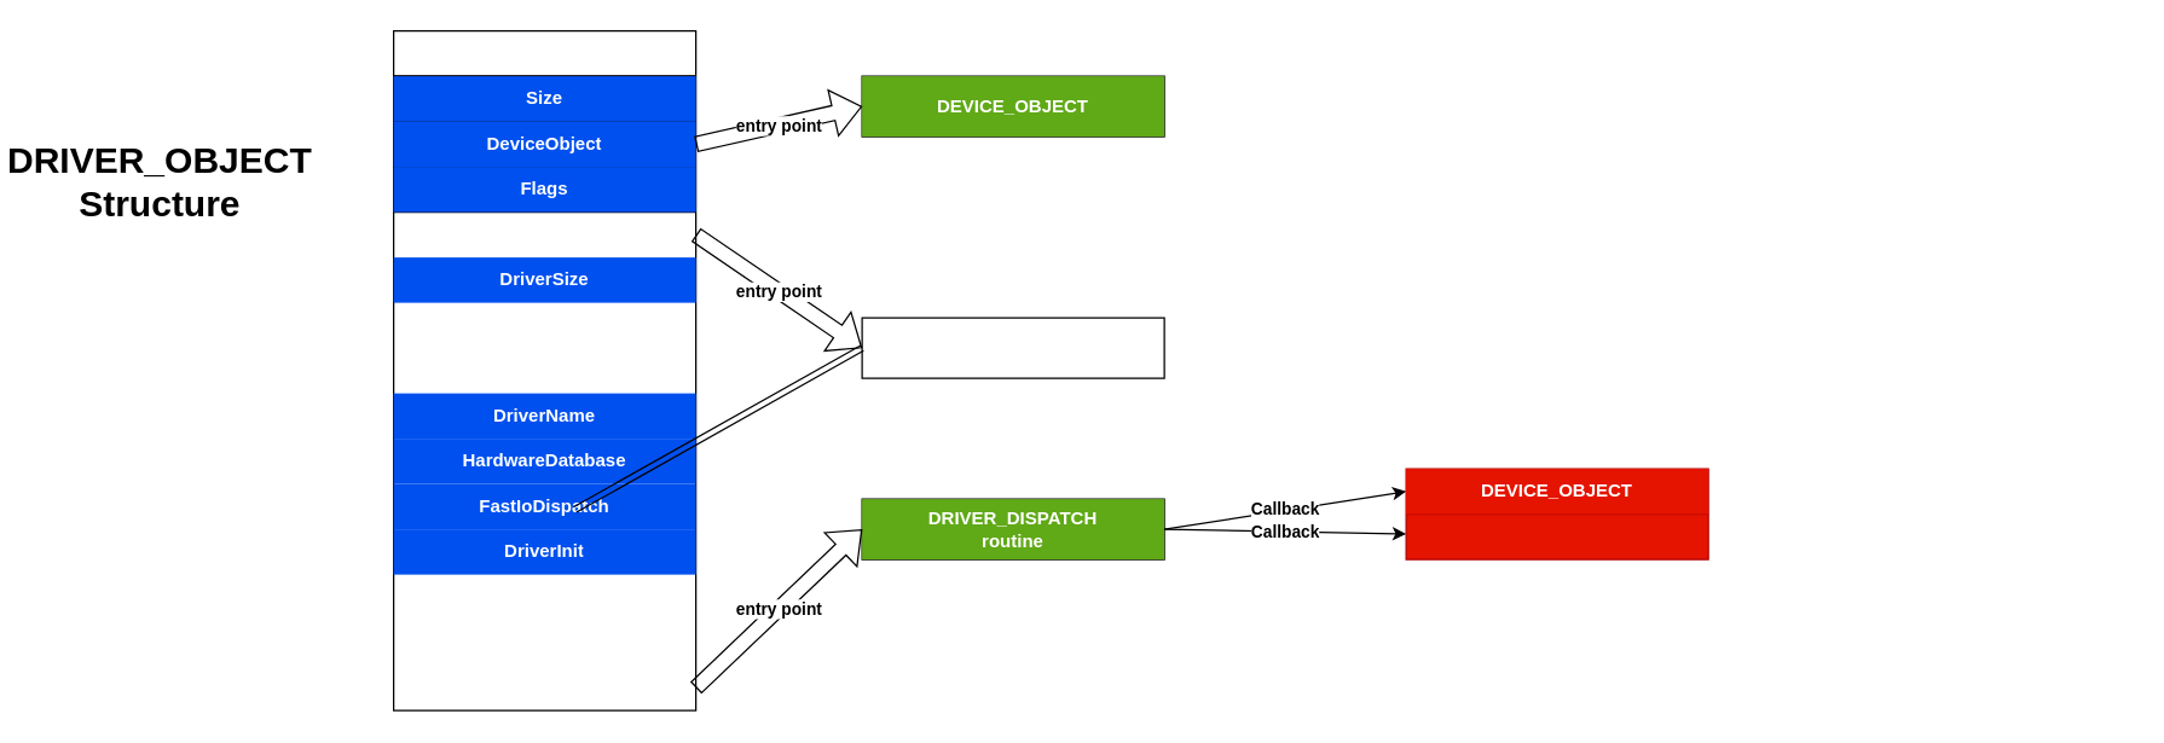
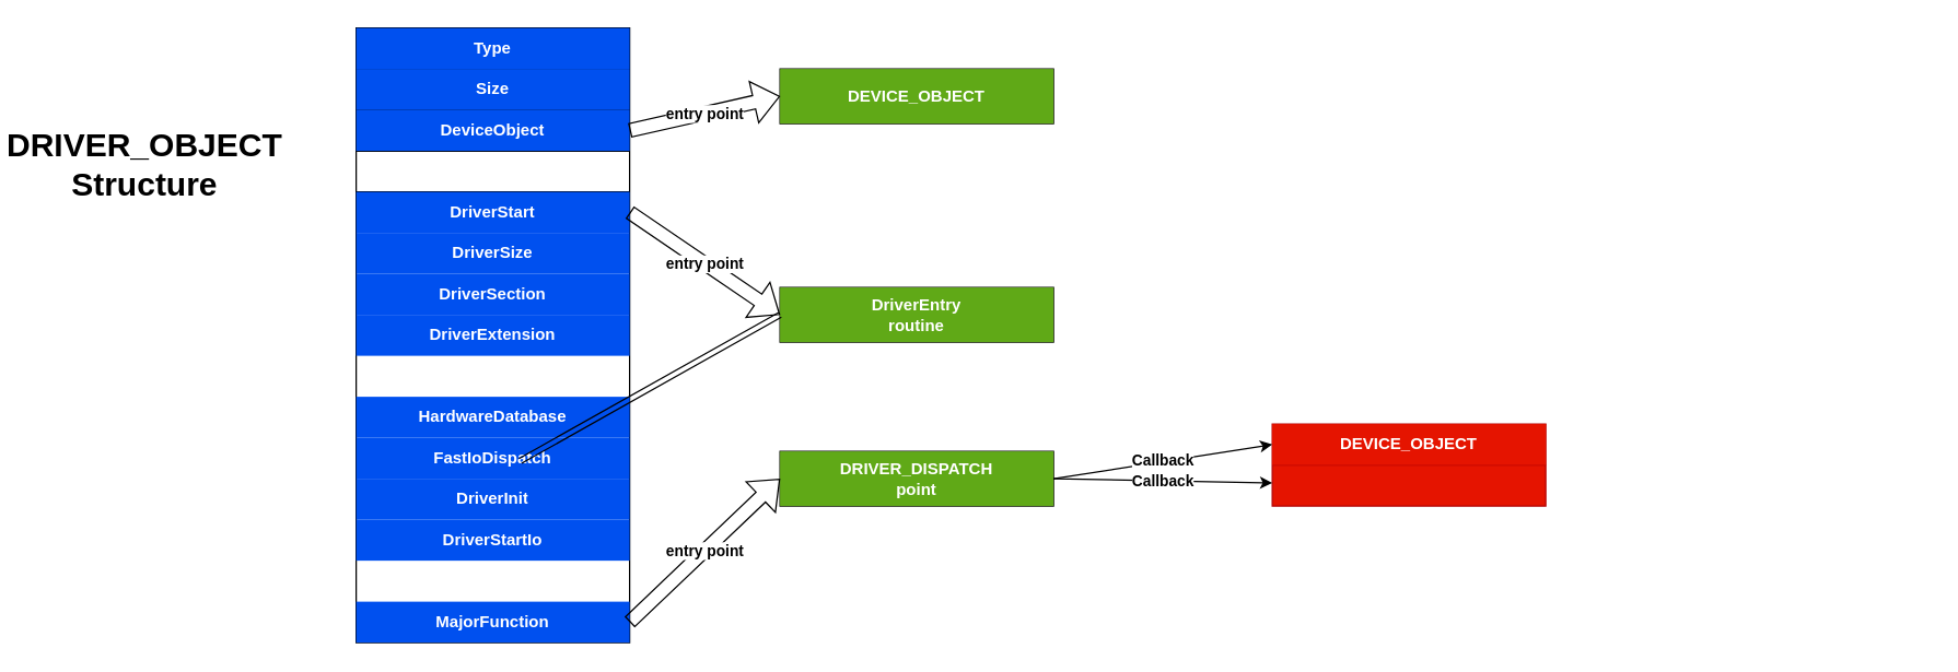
+ <mxCell id="4" value="Type" style="shape=partialRectangle;html=1;whiteSpace=wrap;connectable=0;fillColor=#0050ef;top=0;left=0;bottom=0;right=0;overflow=hidden;strokeColor=#001DBC;fontColor=#ffffff;fontStyle=1" vertex="1" parent="3"><mxGeometry width="200" height="30" as="geometry" /></mxCell>
- <mxCell id="10" value="Flags" style="shape=partialRectangle;html=1;whiteSpace=wrap;connectable=0;fillColor=#0050ef;top=0;left=0;bottom=0;right=0;overflow=hidden;strokeColor=#001DBC;fontStyle=1;fontColor=#ffffff;" vertex="1" parent="9"><mxGeometry width="200" height="30" as="geometry" /></mxCell>
+ <mxCell id="12" value="DriverStart" style="shape=partialRectangle;html=1;whiteSpace=wrap;connectable=0;fillColor=#0050ef;top=0;left=0;bottom=0;right=0;overflow=hidden;strokeColor=#001DBC;fontStyle=1;fontColor=#ffffff;" vertex="1" parent="11"><mxGeometry width="200" height="30" as="geometry" /></mxCell>
+ <mxCell id="16" value="DriverSection" style="shape=partialRectangle;html=1;whiteSpace=wrap;connectable=0;fillColor=#0050ef;top=0;left=0;bottom=0;right=0;overflow=hidden;strokeColor=#001DBC;fontStyle=1;fontColor=#ffffff;" vertex="1" parent="15"><mxGeometry width="200" height="30" as="geometry" /></mxCell>
+ <mxCell id="35" value="&lt;div&gt;DriverEntry&lt;/div&gt;&lt;div&gt;routine&lt;/div&gt;" style="shape=partialRectangle;html=1;whiteSpace=wrap;connectable=0;fillColor=#60a917;top=0;left=0;bottom=0;right=0;overflow=hidden;strokeColor=#2D7600;fontStyle=1;fontColor=#ffffff;" vertex="1" parent="34"><mxGeometry width="200" height="40" as="geometry" /></mxCell>
+ <mxCell id="18" value="DriverExtension" style="shape=partialRectangle;html=1;whiteSpace=wrap;connectable=0;fillColor=#0050ef;top=0;left=0;bottom=0;right=0;overflow=hidden;strokeColor=#001DBC;fontStyle=1;fontColor=#ffffff;" vertex="1" parent="17"><mxGeometry width="200" height="30" as="geometry" /></mxCell>
- <mxCell id="20" value="DriverName" style="shape=partialRectangle;html=1;whiteSpace=wrap;connectable=0;fillColor=#0050ef;top=0;left=0;bottom=0;right=0;overflow=hidden;strokeColor=#001DBC;fontStyle=1;fontColor=#ffffff;" vertex="1" parent="19"><mxGeometry width="200" height="30" as="geometry" /></mxCell>
- <mxCell id="41" value="DRIVER_DISPATCH&lt;div&gt;routine&lt;/div&gt;" style="shape=partialRectangle;html=1;whiteSpace=wrap;connectable=0;fillColor=#60a917;top=0;left=0;bottom=0;right=0;overflow=hidden;strokeColor=#2D7600;fontStyle=1;fontColor=#ffffff;" vertex="1" parent="40"><mxGeometry width="200" height="40" as="geometry" /></mxCell>
+ <mxCell id="41" value="DRIVER_DISPATCH&lt;div&gt;point&lt;/div&gt;" style="shape=partialRectangle;html=1;whiteSpace=wrap;connectable=0;fillColor=#60a917;top=0;left=0;bottom=0;right=0;overflow=hidden;strokeColor=#2D7600;fontStyle=1;fontColor=#ffffff;" vertex="1" parent="40"><mxGeometry width="200" height="40" as="geometry" /></mxCell>
+ <mxCell id="28" value="DriverStartIo" style="shape=partialRectangle;html=1;whiteSpace=wrap;connectable=0;fillColor=#0050ef;top=0;left=0;bottom=0;right=0;overflow=hidden;strokeColor=#001DBC;fontStyle=1;fontColor=#ffffff;" vertex="1" parent="27"><mxGeometry width="200" height="30" as="geometry" /></mxCell>
+ <mxCell id="31" value="MajorFunction" style="shape=partialRectangle;html=1;whiteSpace=wrap;connectable=0;fillColor=#0050ef;top=0;left=0;bottom=0;right=0;overflow=hidden;strokeColor=#001DBC;fontStyle=1;fontColor=#ffffff;" vertex="1" parent="30"><mxGeometry width="200" height="30" as="geometry" /></mxCell>
